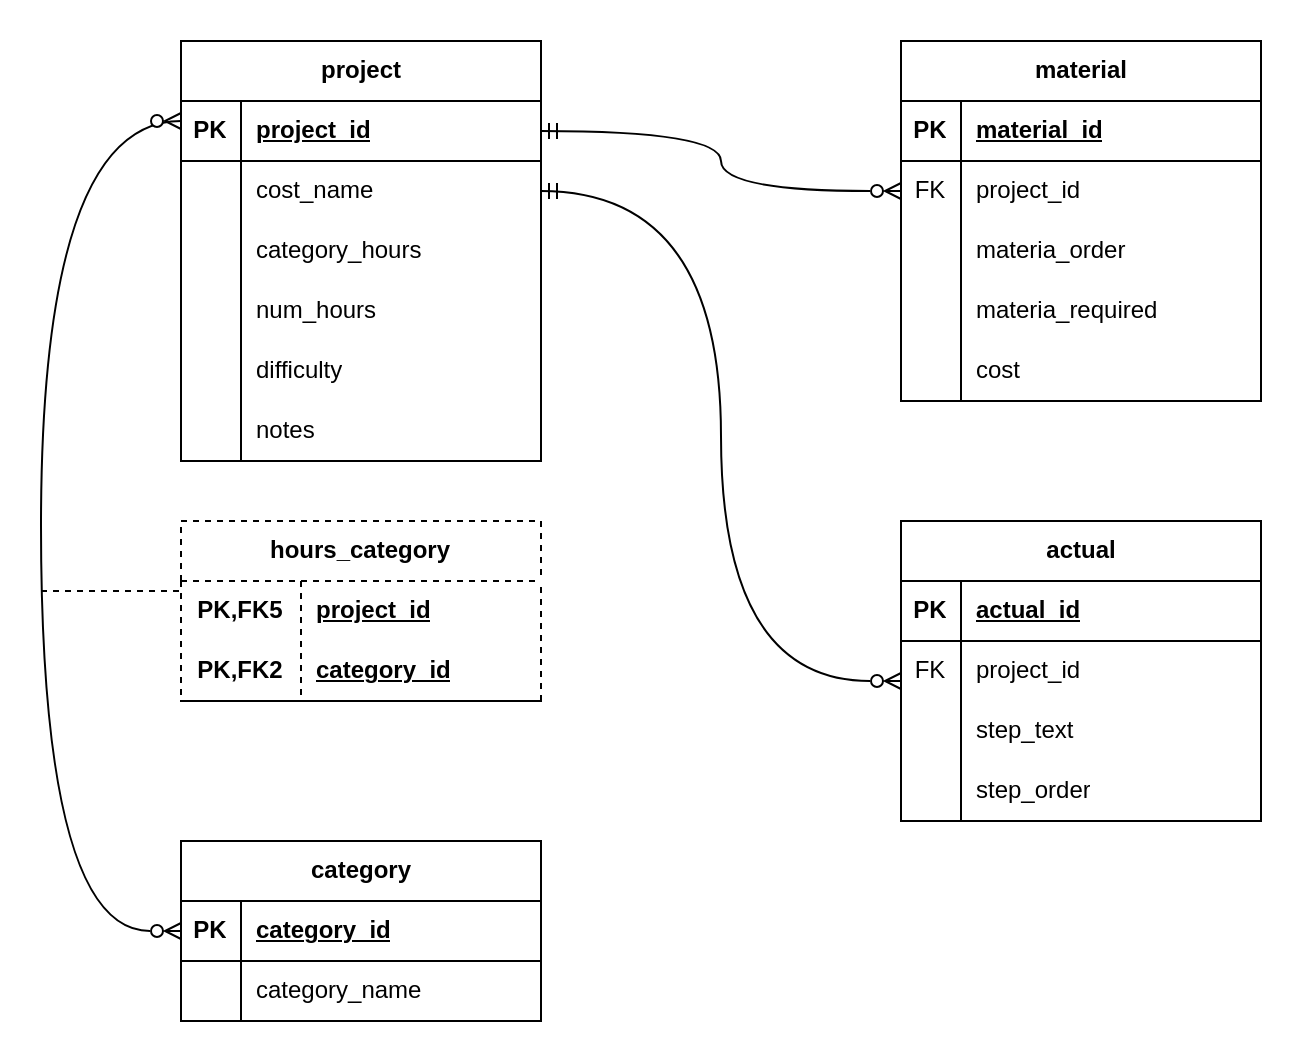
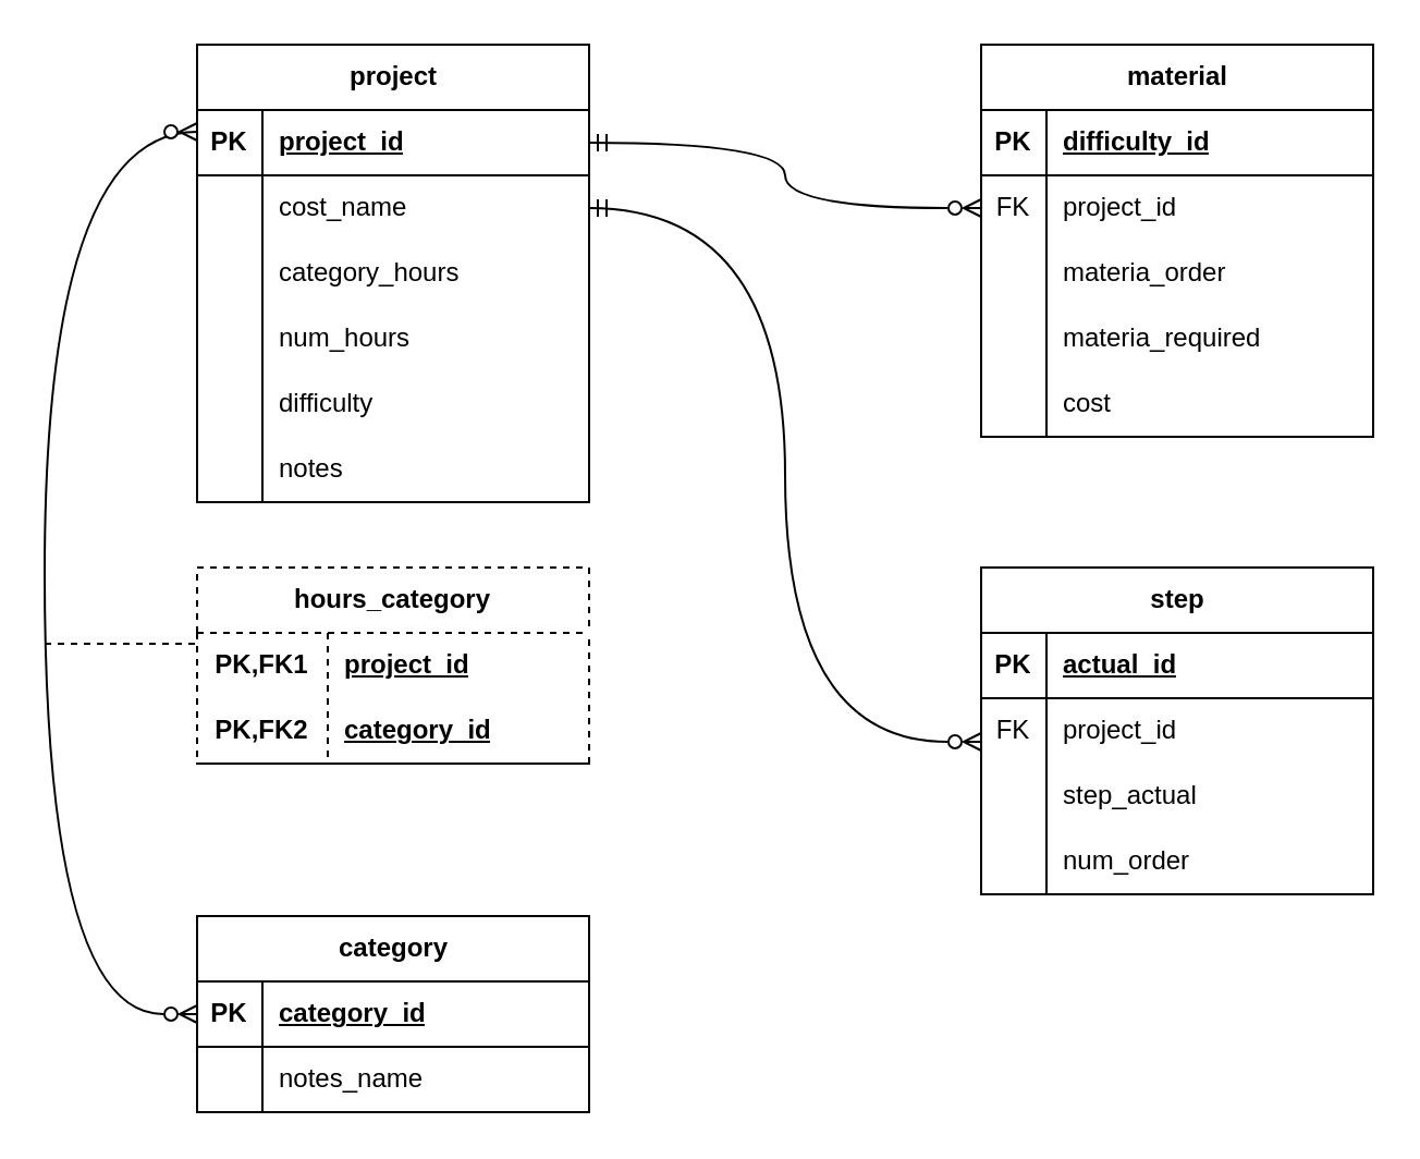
- <mxCell id="24" value="material_id" style="shape=partialRectangle;connectable=0;fillColor=none;top=0;left=0;bottom=0;right=0;align=left;spacingLeft=6;fontStyle=5;overflow=hidden;whiteSpace=wrap;html=1;" vertex="1" parent="22"><mxGeometry x="30" width="150" height="30" as="geometry"><mxRectangle width="150" height="30" as="alternateBounds" /></mxGeometry></mxCell>
+ <mxCell id="24" value="difficulty_id" style="shape=partialRectangle;connectable=0;fillColor=none;top=0;left=0;bottom=0;right=0;align=left;spacingLeft=6;fontStyle=5;overflow=hidden;whiteSpace=wrap;html=1;" vertex="1" parent="22"><mxGeometry x="30" width="150" height="30" as="geometry"><mxRectangle width="150" height="30" as="alternateBounds" /></mxGeometry></mxCell>
- <mxCell id="37" value="actual" style="shape=table;startSize=30;container=1;collapsible=1;childLayout=tableLayout;fixedRows=1;rowLines=0;fontStyle=1;align=center;resizeLast=1;html=1;" vertex="1" parent="1"><mxGeometry x="450" y="260" width="180" height="150" as="geometry" /></mxCell>
+ <mxCell id="37" value="step" style="shape=table;startSize=30;container=1;collapsible=1;childLayout=tableLayout;fixedRows=1;rowLines=0;fontStyle=1;align=center;resizeLast=1;html=1;" vertex="1" parent="1"><mxGeometry x="450" y="260" width="180" height="150" as="geometry" /></mxCell>
- <mxCell id="59" value="PK,FK5" style="shape=partialRectangle;connectable=0;fillColor=none;top=0;left=0;bottom=0;right=0;fontStyle=1;overflow=hidden;html=1;whiteSpace=wrap;" vertex="1" parent="58"><mxGeometry width="60" height="30" as="geometry"><mxRectangle width="60" height="30" as="alternateBounds" /></mxGeometry></mxCell>
+ <mxCell id="59" value="PK,FK1" style="shape=partialRectangle;connectable=0;fillColor=none;top=0;left=0;bottom=0;right=0;fontStyle=1;overflow=hidden;html=1;whiteSpace=wrap;" vertex="1" parent="58"><mxGeometry width="60" height="30" as="geometry"><mxRectangle width="60" height="30" as="alternateBounds" /></mxGeometry></mxCell>
- <mxCell id="46" value="step_text" style="shape=partialRectangle;connectable=0;fillColor=none;top=0;left=0;bottom=0;right=0;align=left;spacingLeft=6;overflow=hidden;whiteSpace=wrap;html=1;" vertex="1" parent="44"><mxGeometry x="30" width="150" height="30" as="geometry"><mxRectangle width="150" height="30" as="alternateBounds" /></mxGeometry></mxCell>
+ <mxCell id="46" value="step_actual" style="shape=partialRectangle;connectable=0;fillColor=none;top=0;left=0;bottom=0;right=0;align=left;spacingLeft=6;overflow=hidden;whiteSpace=wrap;html=1;" vertex="1" parent="44"><mxGeometry x="30" width="150" height="30" as="geometry"><mxRectangle width="150" height="30" as="alternateBounds" /></mxGeometry></mxCell>
- <mxCell id="49" value="step_order" style="shape=partialRectangle;connectable=0;fillColor=none;top=0;left=0;bottom=0;right=0;align=left;spacingLeft=6;overflow=hidden;whiteSpace=wrap;html=1;" vertex="1" parent="47"><mxGeometry x="30" width="150" height="30" as="geometry"><mxRectangle width="150" height="30" as="alternateBounds" /></mxGeometry></mxCell>
+ <mxCell id="49" value="num_order" style="shape=partialRectangle;connectable=0;fillColor=none;top=0;left=0;bottom=0;right=0;align=left;spacingLeft=6;overflow=hidden;whiteSpace=wrap;html=1;" vertex="1" parent="47"><mxGeometry x="30" width="150" height="30" as="geometry"><mxRectangle width="150" height="30" as="alternateBounds" /></mxGeometry></mxCell>
- <mxCell id="56" value="category_name" style="shape=partialRectangle;connectable=0;fillColor=none;top=0;left=0;bottom=0;right=0;align=left;spacingLeft=6;overflow=hidden;whiteSpace=wrap;html=1;" vertex="1" parent="54"><mxGeometry x="30" width="150" height="30" as="geometry"><mxRectangle width="150" height="30" as="alternateBounds" /></mxGeometry></mxCell>
+ <mxCell id="56" value="notes_name" style="shape=partialRectangle;connectable=0;fillColor=none;top=0;left=0;bottom=0;right=0;align=left;spacingLeft=6;overflow=hidden;whiteSpace=wrap;html=1;" vertex="1" parent="54"><mxGeometry x="30" width="150" height="30" as="geometry"><mxRectangle width="150" height="30" as="alternateBounds" /></mxGeometry></mxCell>
